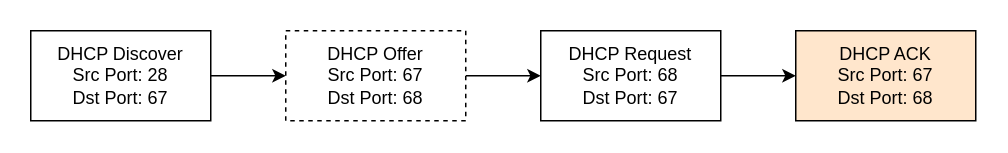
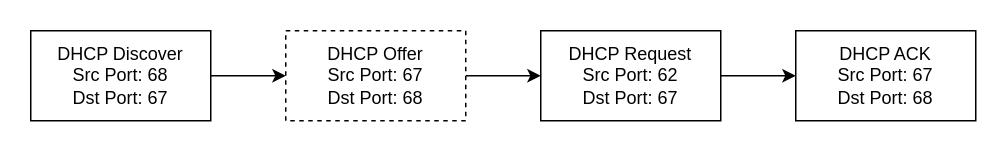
- <mxCell id="3" value="DHCP Discover&lt;br&gt;Src Port: 28&lt;br&gt;Dst Port: 67" style="rounded=0;whiteSpace=wrap;html=1;" vertex="1" parent="1"><mxGeometry x="20" y="20" width="120" height="60" as="geometry" /></mxCell>
+ <mxCell id="3" value="DHCP Discover&lt;br&gt;Src Port: 68&lt;br&gt;Dst Port: 67" style="rounded=0;whiteSpace=wrap;html=1;" vertex="1" parent="1"><mxGeometry x="20" y="20" width="120" height="60" as="geometry" /></mxCell>
- <mxCell id="7" value="DHCP Request&lt;br&gt;Src Port: 68&lt;br&gt;Dst Port: 67" style="rounded=0;whiteSpace=wrap;html=1;" vertex="1" parent="1"><mxGeometry x="360" y="20" width="120" height="60" as="geometry" /></mxCell>
+ <mxCell id="7" value="DHCP Request&lt;br&gt;Src Port: 62&lt;br&gt;Dst Port: 67" style="rounded=0;whiteSpace=wrap;html=1;" vertex="1" parent="1"><mxGeometry x="360" y="20" width="120" height="60" as="geometry" /></mxCell>
- <mxCell id="8" value="DHCP ACK&lt;br&gt;Src Port: 67&lt;br&gt;Dst Port: 68" style="rounded=0;whiteSpace=wrap;html=1;fillColor=#ffe6cc;" vertex="1" parent="1"><mxGeometry x="530" y="20" width="120" height="60" as="geometry" /></mxCell>
+ <mxCell id="8" value="DHCP ACK&lt;br&gt;Src Port: 67&lt;br&gt;Dst Port: 68" style="rounded=0;whiteSpace=wrap;html=1;" vertex="1" parent="1"><mxGeometry x="530" y="20" width="120" height="60" as="geometry" /></mxCell>
